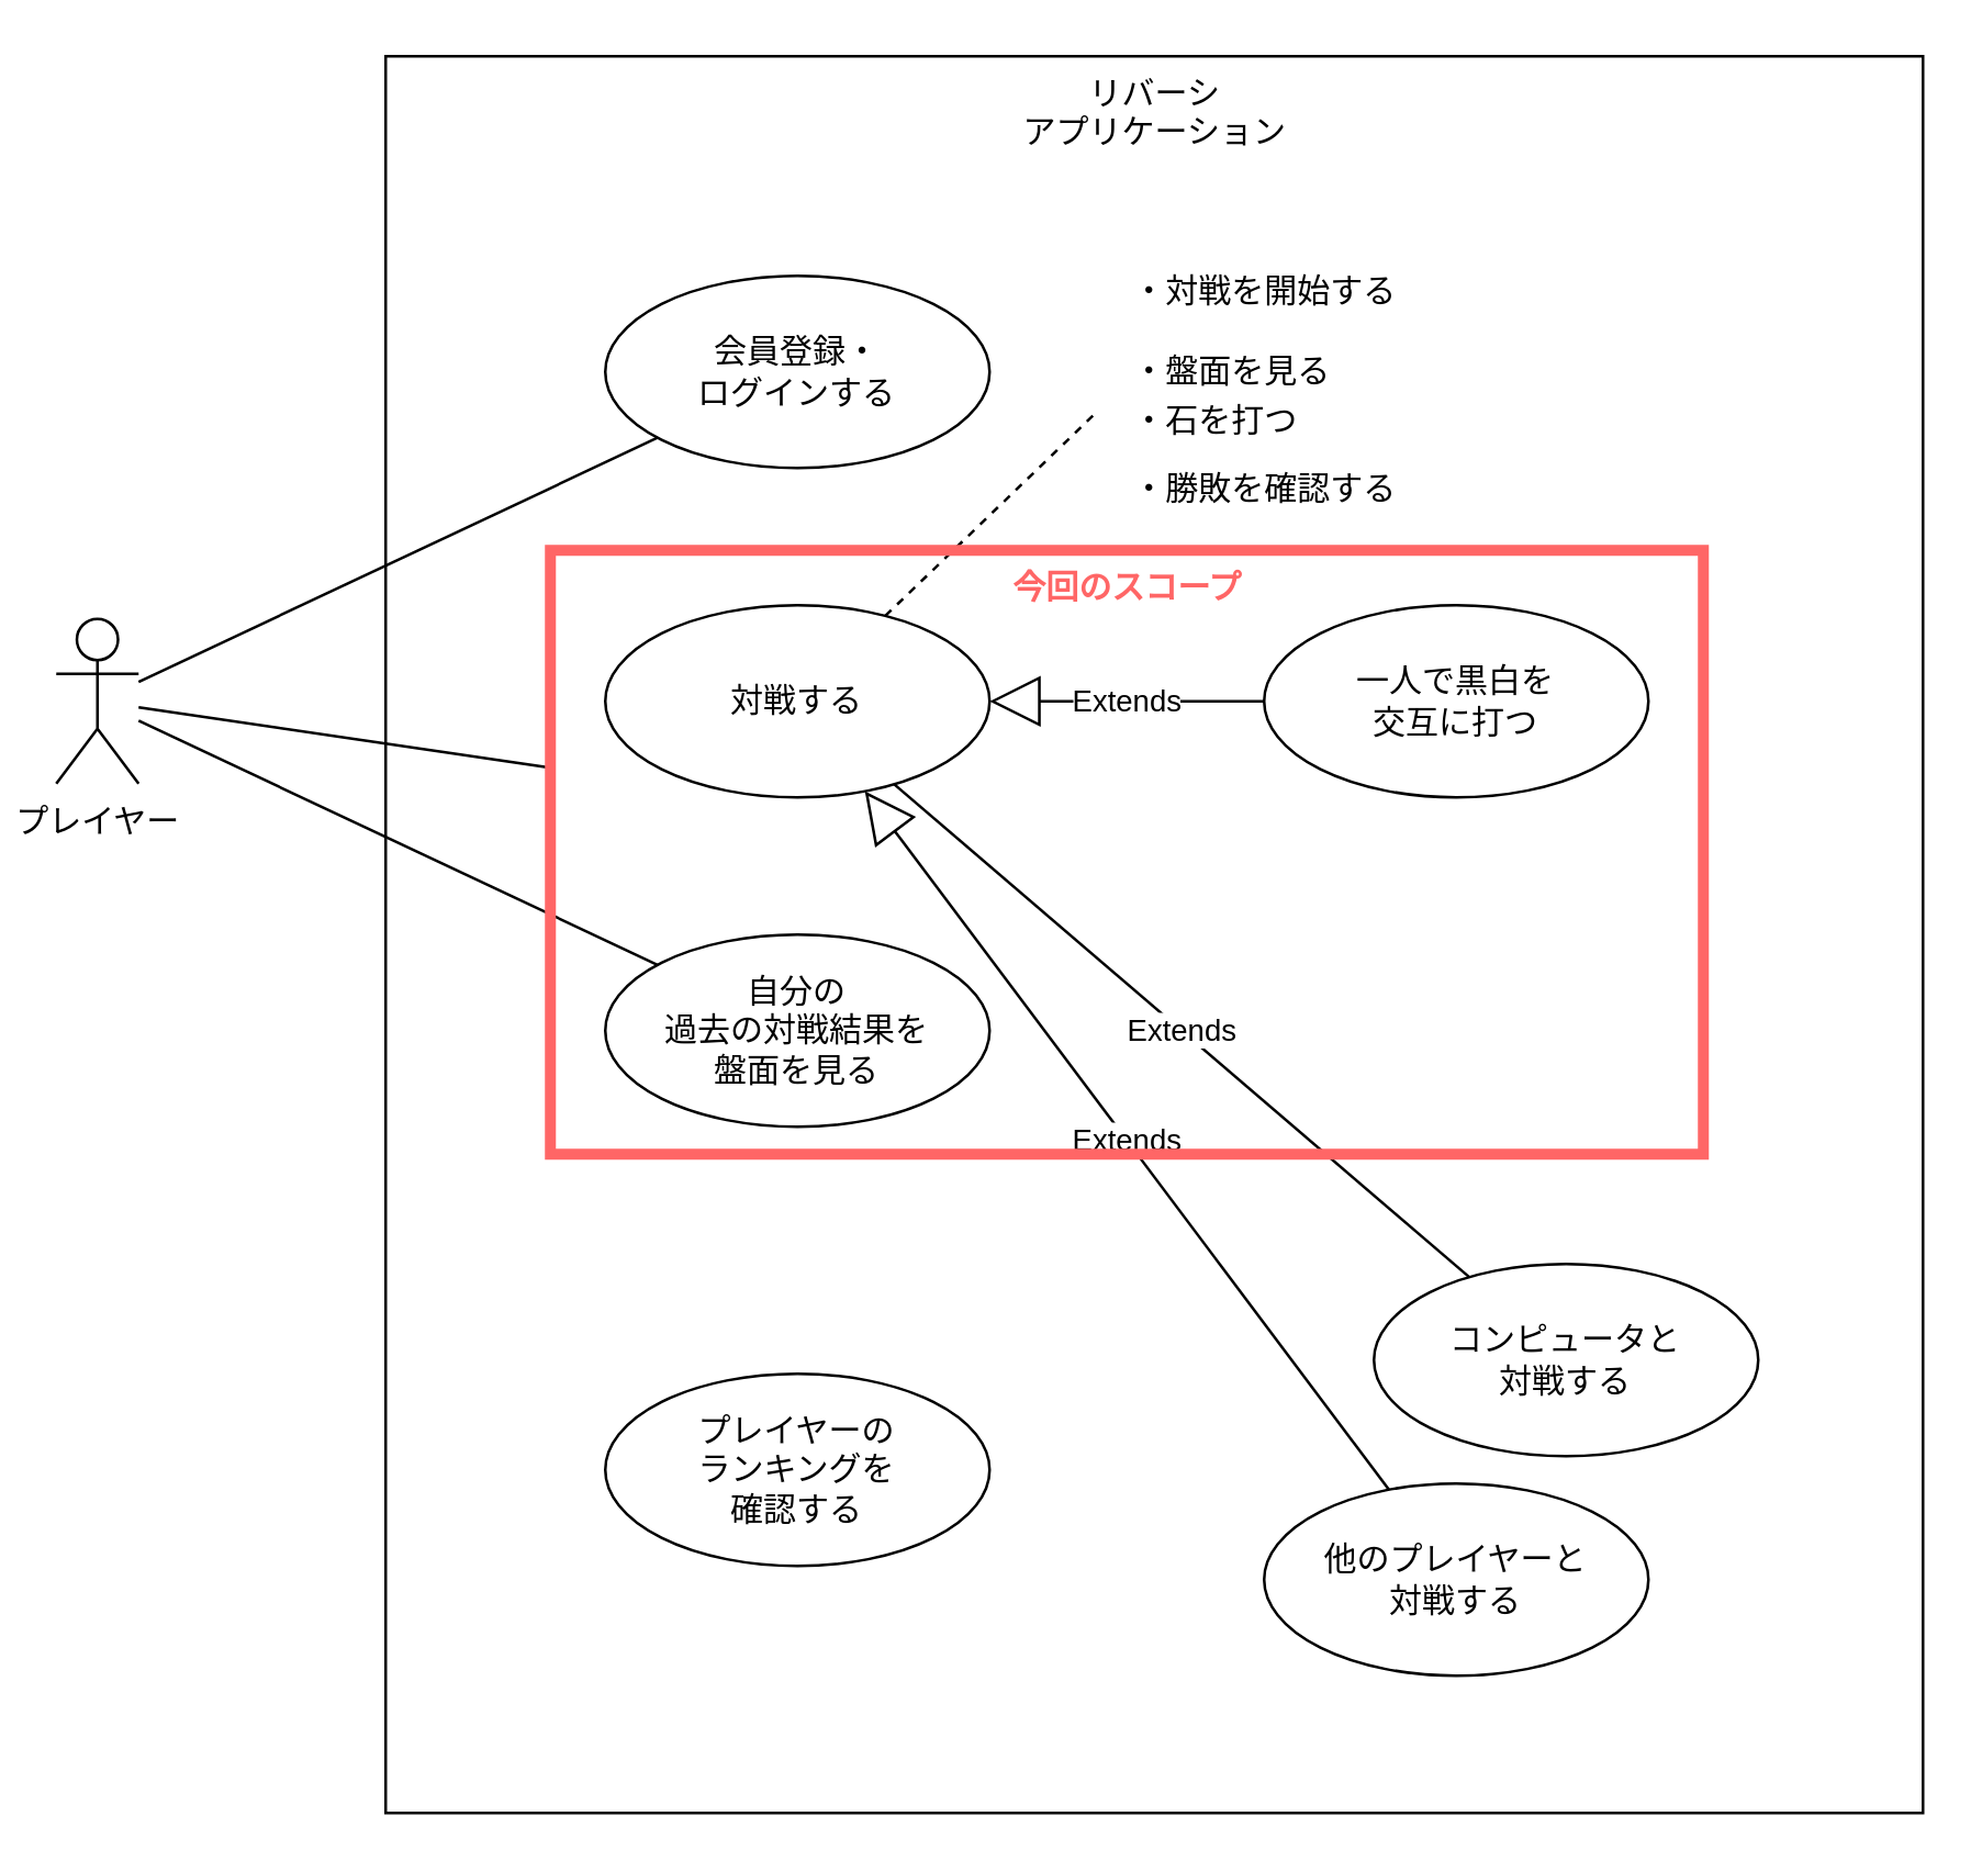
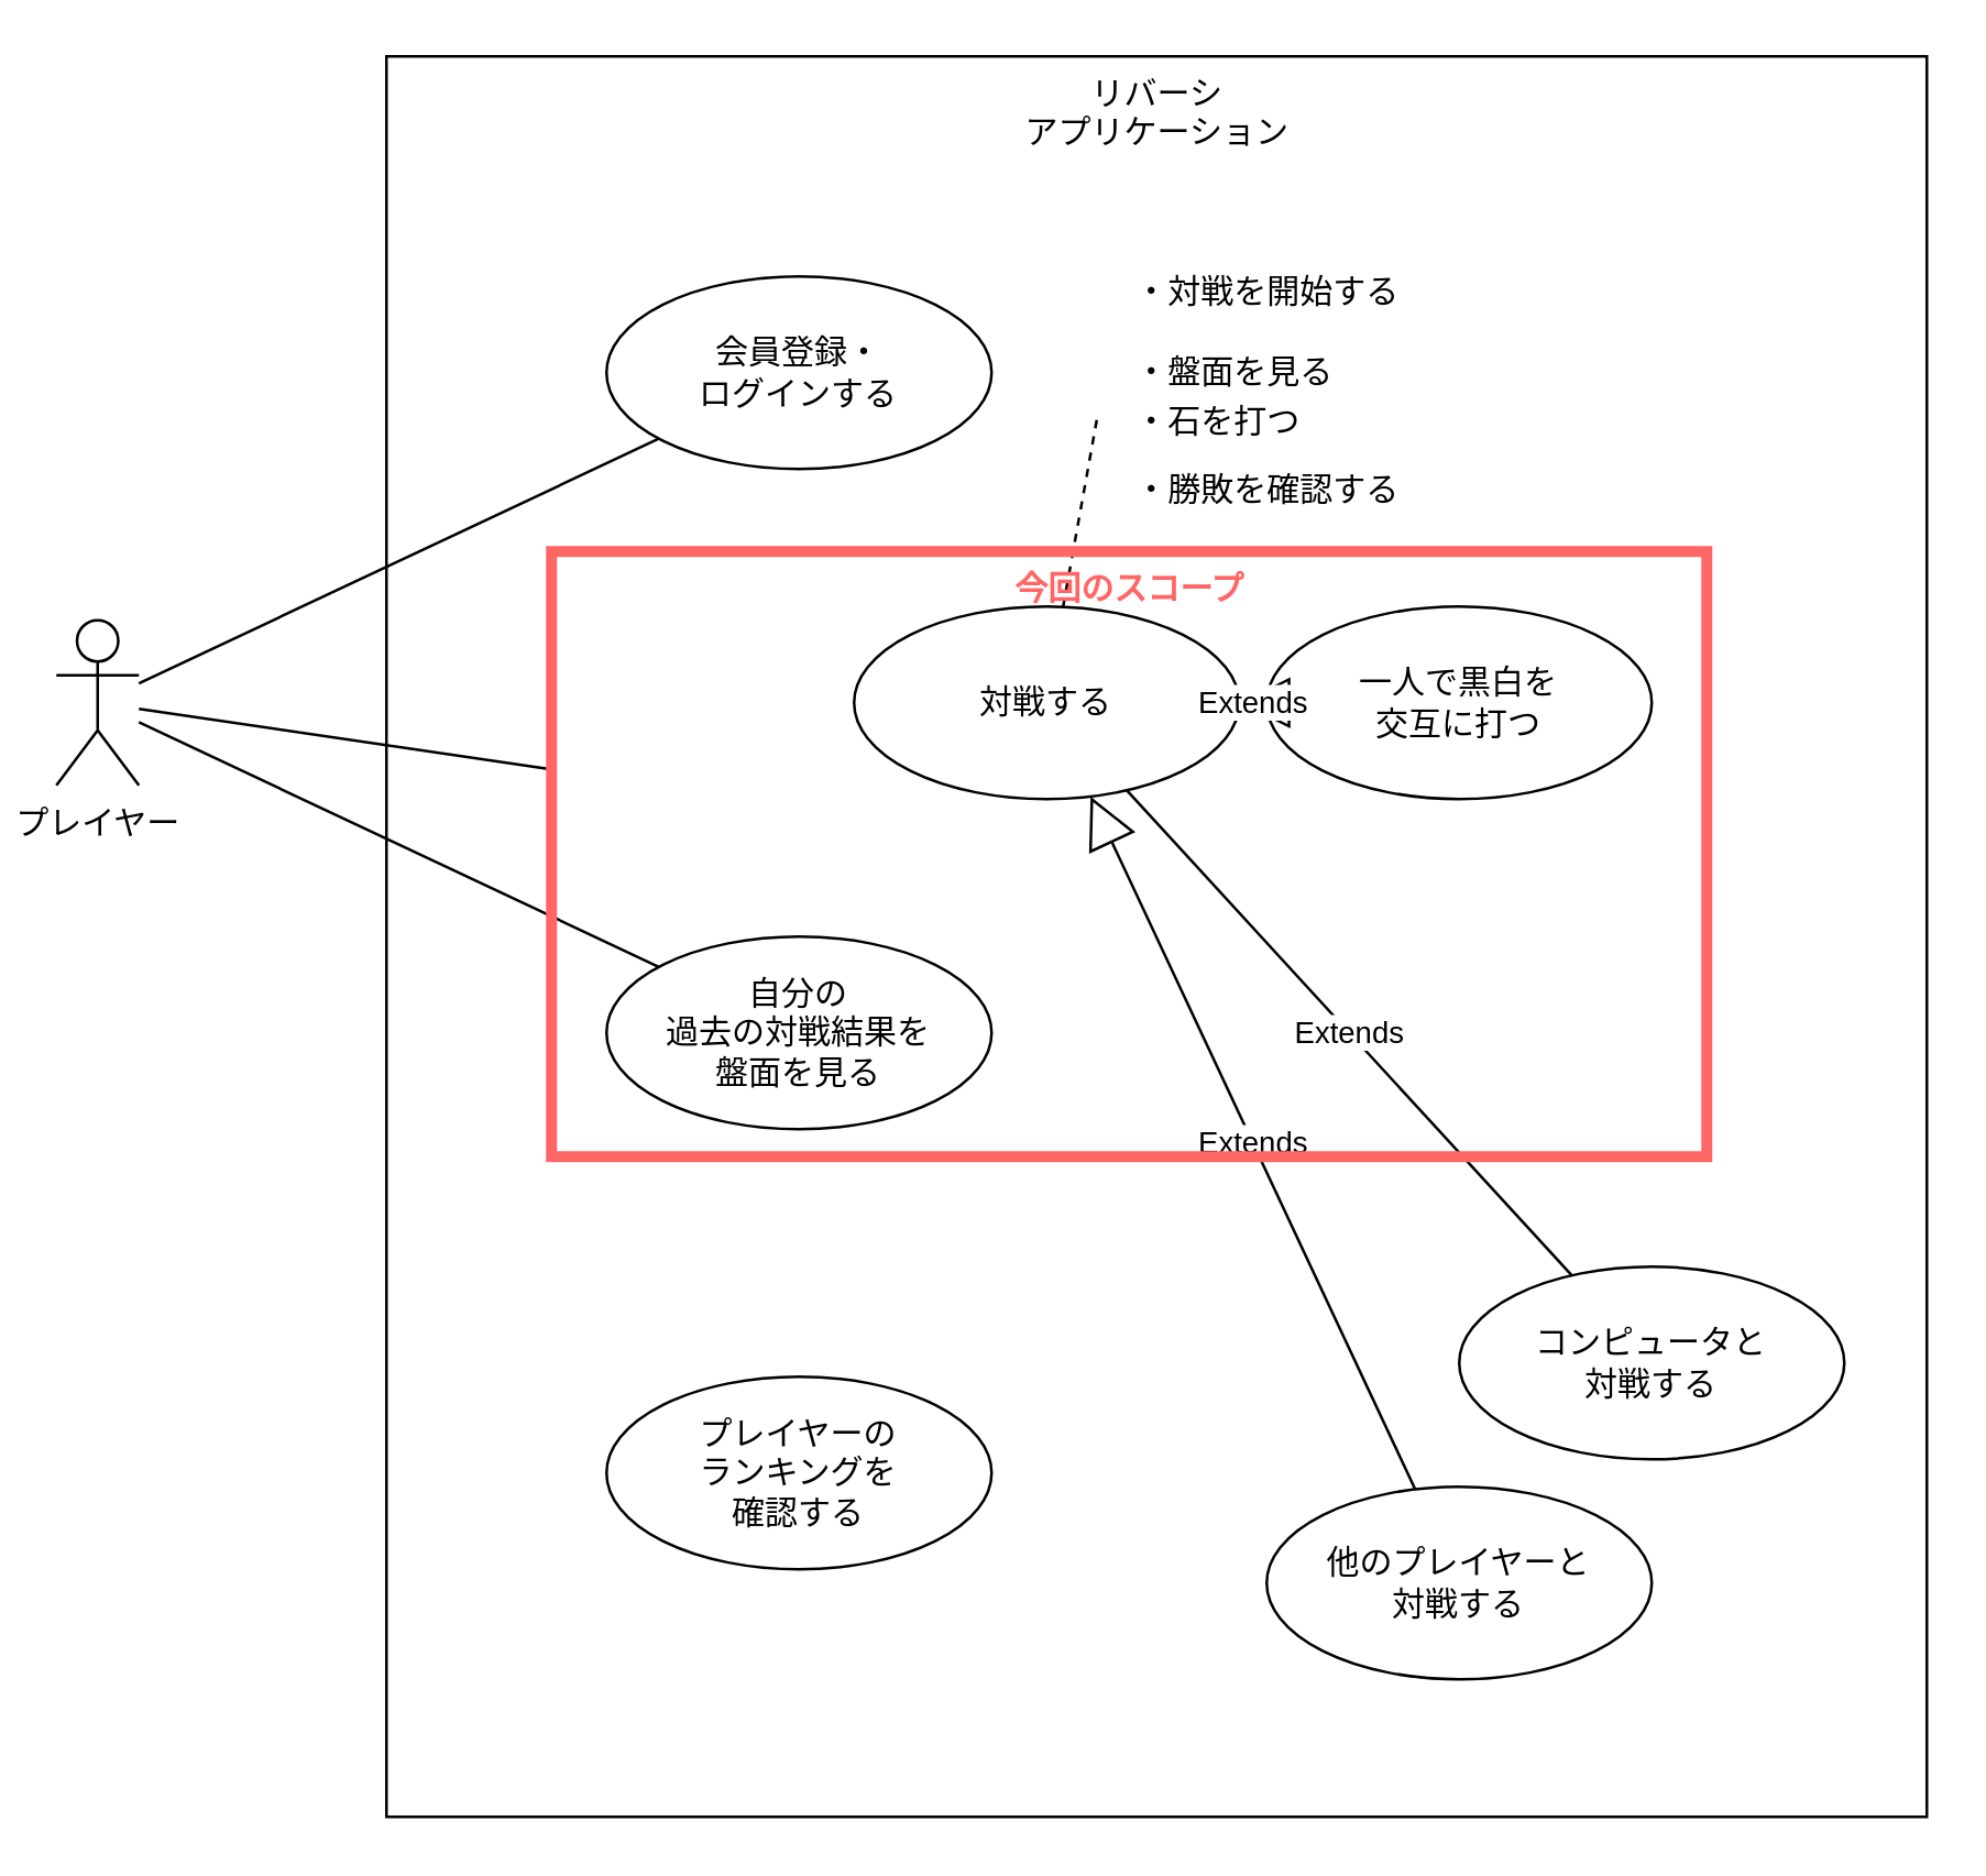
- <mxCell id="4" value="対戦する" style="ellipse;whiteSpace=wrap;html=1;fillColor=default;" parent="1" vertex="1"><mxGeometry x="220" y="220" width="140" height="70" as="geometry" /></mxCell>
+ <mxCell id="4" value="対戦する" style="ellipse;whiteSpace=wrap;html=1;fillColor=default;" parent="1" vertex="1"><mxGeometry x="310" y="220" width="140" height="70" as="geometry" /></mxCell>
- <mxCell id="9" value="コンピュータと&lt;br&gt;対戦する" style="ellipse;whiteSpace=wrap;html=1;fillColor=default;" parent="1" vertex="1"><mxGeometry x="500" y="460" width="140" height="70" as="geometry" /></mxCell>
+ <mxCell id="9" value="コンピュータと&lt;br&gt;対戦する" style="ellipse;whiteSpace=wrap;html=1;fillColor=default;" parent="1" vertex="1"><mxGeometry x="530" y="460" width="140" height="70" as="geometry" /></mxCell>
